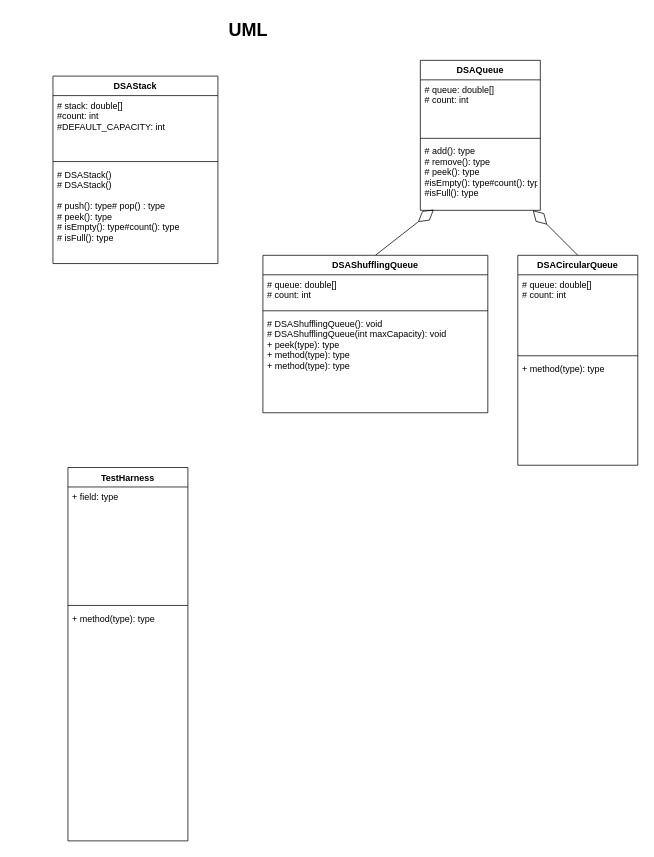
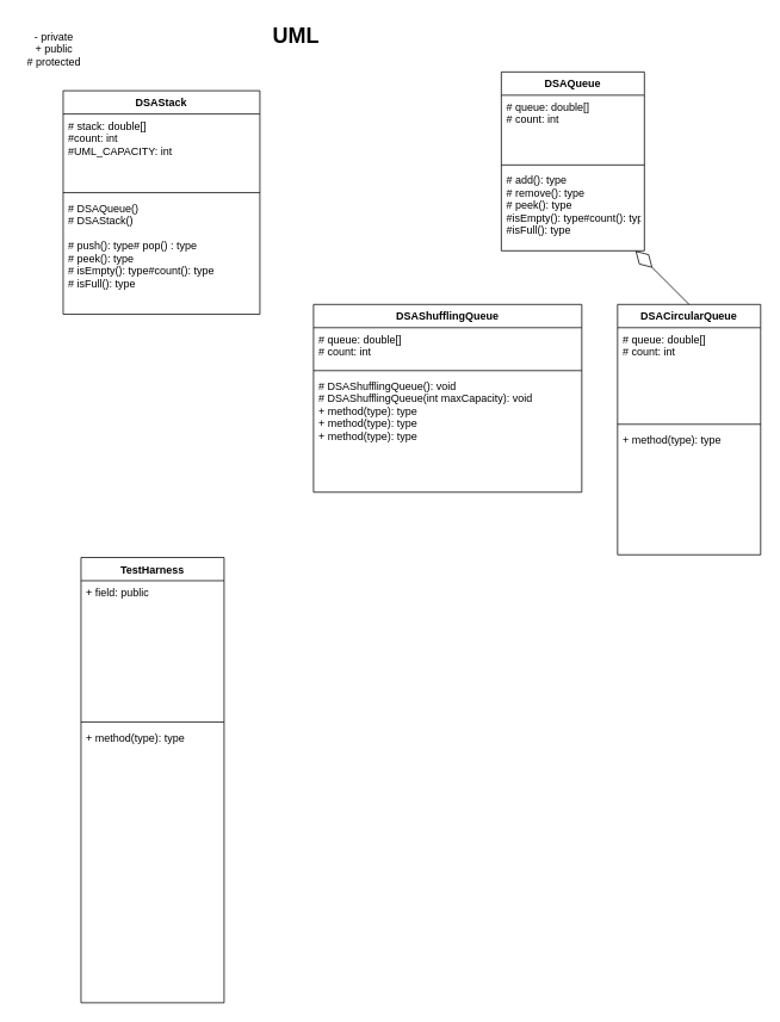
+ <mxCell id="3" value="&lt;div&gt;- private&lt;/div&gt;&lt;div&gt;+ public&lt;/div&gt;&lt;div&gt;# protected&lt;br&gt;&lt;/div&gt;" style="text;html=1;strokeColor=none;fillColor=none;align=center;verticalAlign=middle;whiteSpace=wrap;overflow=hidden;" parent="1" vertex="1"><mxGeometry x="20" y="30" width="80" height="50" as="geometry" /></mxCell>
- <mxCell id="6" value="# stack: double[]&#10;#count: int&#10;#DEFAULT_CAPACITY: int&#10;" style="text;strokeColor=none;fillColor=none;align=left;verticalAlign=top;spacingLeft=4;spacingRight=4;overflow=hidden;rotatable=0;points=[[0,0.5],[1,0.5]];portConstraint=eastwest;" vertex="1" parent="5"><mxGeometry y="26" width="220" height="84" as="geometry" /></mxCell>
+ <mxCell id="6" value="# stack: double[]&#10;#count: int&#10;#UML_CAPACITY: int&#10;" style="text;strokeColor=none;fillColor=none;align=left;verticalAlign=top;spacingLeft=4;spacingRight=4;overflow=hidden;rotatable=0;points=[[0,0.5],[1,0.5]];portConstraint=eastwest;" vertex="1" parent="5"><mxGeometry y="26" width="220" height="84" as="geometry" /></mxCell>
- <mxCell id="8" value="# DSAStack()&#10;# DSAStack()&#10;&#10;# push(): type# pop() : type&#10;# peek(): type&#10;# isEmpty(): type#count(): type&#10;# isFull(): type&#10;&#10;" style="text;strokeColor=none;fillColor=none;align=left;verticalAlign=top;spacingLeft=4;spacingRight=4;overflow=hidden;rotatable=0;points=[[0,0.5],[1,0.5]];portConstraint=eastwest;" vertex="1" parent="5"><mxGeometry y="118" width="220" height="132" as="geometry" /></mxCell>
+ <mxCell id="8" value="# DSAQueue()&#10;# DSAStack()&#10;&#10;# push(): type# pop() : type&#10;# peek(): type&#10;# isEmpty(): type#count(): type&#10;# isFull(): type&#10;&#10;" style="text;strokeColor=none;fillColor=none;align=left;verticalAlign=top;spacingLeft=4;spacingRight=4;overflow=hidden;rotatable=0;points=[[0,0.5],[1,0.5]];portConstraint=eastwest;" vertex="1" parent="5"><mxGeometry y="118" width="220" height="132" as="geometry" /></mxCell>
- <mxCell id="4" value="" style="endArrow=diamondThin;endFill=0;endSize=24;html=1;exitX=0.5;exitY=0;exitDx=0;exitDy=0;entryX=0.113;entryY=0.989;entryDx=0;entryDy=0;entryPerimeter=0;" parent="1" edge="1" target="12" source="13"><mxGeometry width="160" relative="1" as="geometry"><mxPoint x="570" y="280" as="sourcePoint" /><mxPoint x="490" y="300" as="targetPoint" /></mxGeometry></mxCell>
- <mxCell id="16" value="# DSAShufflingQueue(): void&#10;# DSAShufflingQueue(int maxCapacity): void&#10;+ peek(type): type&#10;+ method(type): type&#10;+ method(type): type" style="text;strokeColor=none;fillColor=none;align=left;verticalAlign=top;spacingLeft=4;spacingRight=4;overflow=hidden;rotatable=0;points=[[0,0.5],[1,0.5]];portConstraint=eastwest;" vertex="1" parent="13"><mxGeometry y="78" width="300" height="132" as="geometry" /></mxCell>
+ <mxCell id="16" value="# DSAShufflingQueue(): void&#10;# DSAShufflingQueue(int maxCapacity): void&#10;+ method(type): type&#10;+ method(type): type&#10;+ method(type): type" style="text;strokeColor=none;fillColor=none;align=left;verticalAlign=top;spacingLeft=4;spacingRight=4;overflow=hidden;rotatable=0;points=[[0,0.5],[1,0.5]];portConstraint=eastwest;" vertex="1" parent="13"><mxGeometry y="78" width="300" height="132" as="geometry" /></mxCell>
- <mxCell id="23" value="+ field: type" style="text;strokeColor=none;fillColor=none;align=left;verticalAlign=top;spacingLeft=4;spacingRight=4;overflow=hidden;rotatable=0;points=[[0,0.5],[1,0.5]];portConstraint=eastwest;" vertex="1" parent="22"><mxGeometry y="26" width="160" height="154" as="geometry" /></mxCell>
+ <mxCell id="23" value="+ field: public" style="text;strokeColor=none;fillColor=none;align=left;verticalAlign=top;spacingLeft=4;spacingRight=4;overflow=hidden;rotatable=0;points=[[0,0.5],[1,0.5]];portConstraint=eastwest;" vertex="1" parent="22"><mxGeometry y="26" width="160" height="154" as="geometry" /></mxCell>
